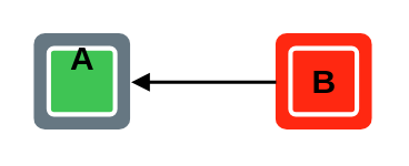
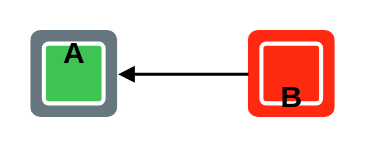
- <mxCell id="4" value="&lt;b&gt;&lt;font style=&quot;font-size: 20px&quot;&gt;B&lt;/font&gt;&lt;/b&gt;" style="text;html=1;strokeColor=none;fillColor=none;align=center;verticalAlign=middle;whiteSpace=wrap;rounded=0;" parent="2" vertex="1"><mxGeometry x="9" y="18" width="40" height="20" as="geometry" /></mxCell>
+ <mxCell id="4" value="&lt;b&gt;&lt;font style=&quot;font-size: 20px&quot;&gt;B&lt;/font&gt;&lt;/b&gt;" style="text;html=1;strokeColor=none;fillColor=none;align=center;verticalAlign=middle;whiteSpace=wrap;rounded=0;" parent="2" vertex="1"><mxGeometry x="9" y="33" width="40" height="20" as="geometry" /></mxCell>
